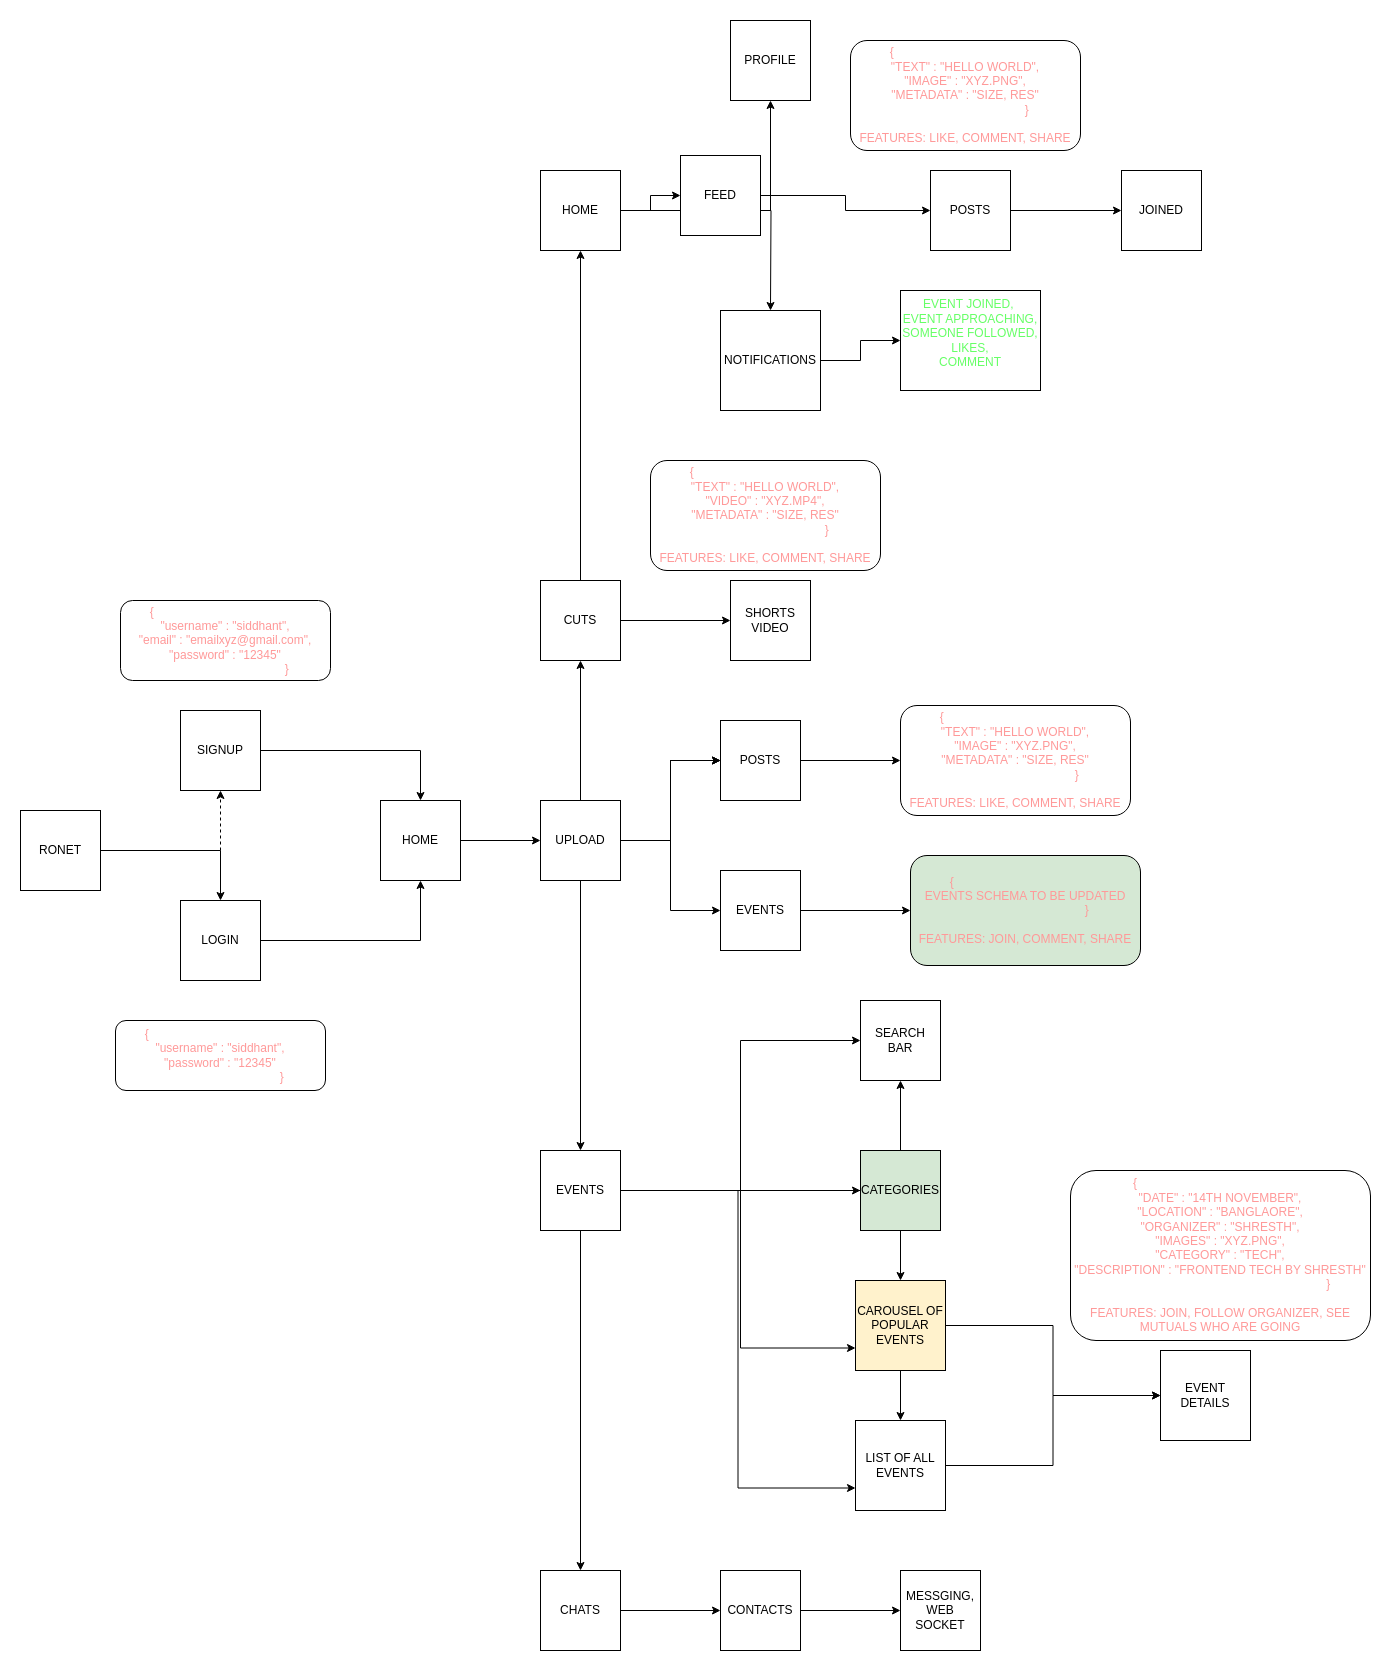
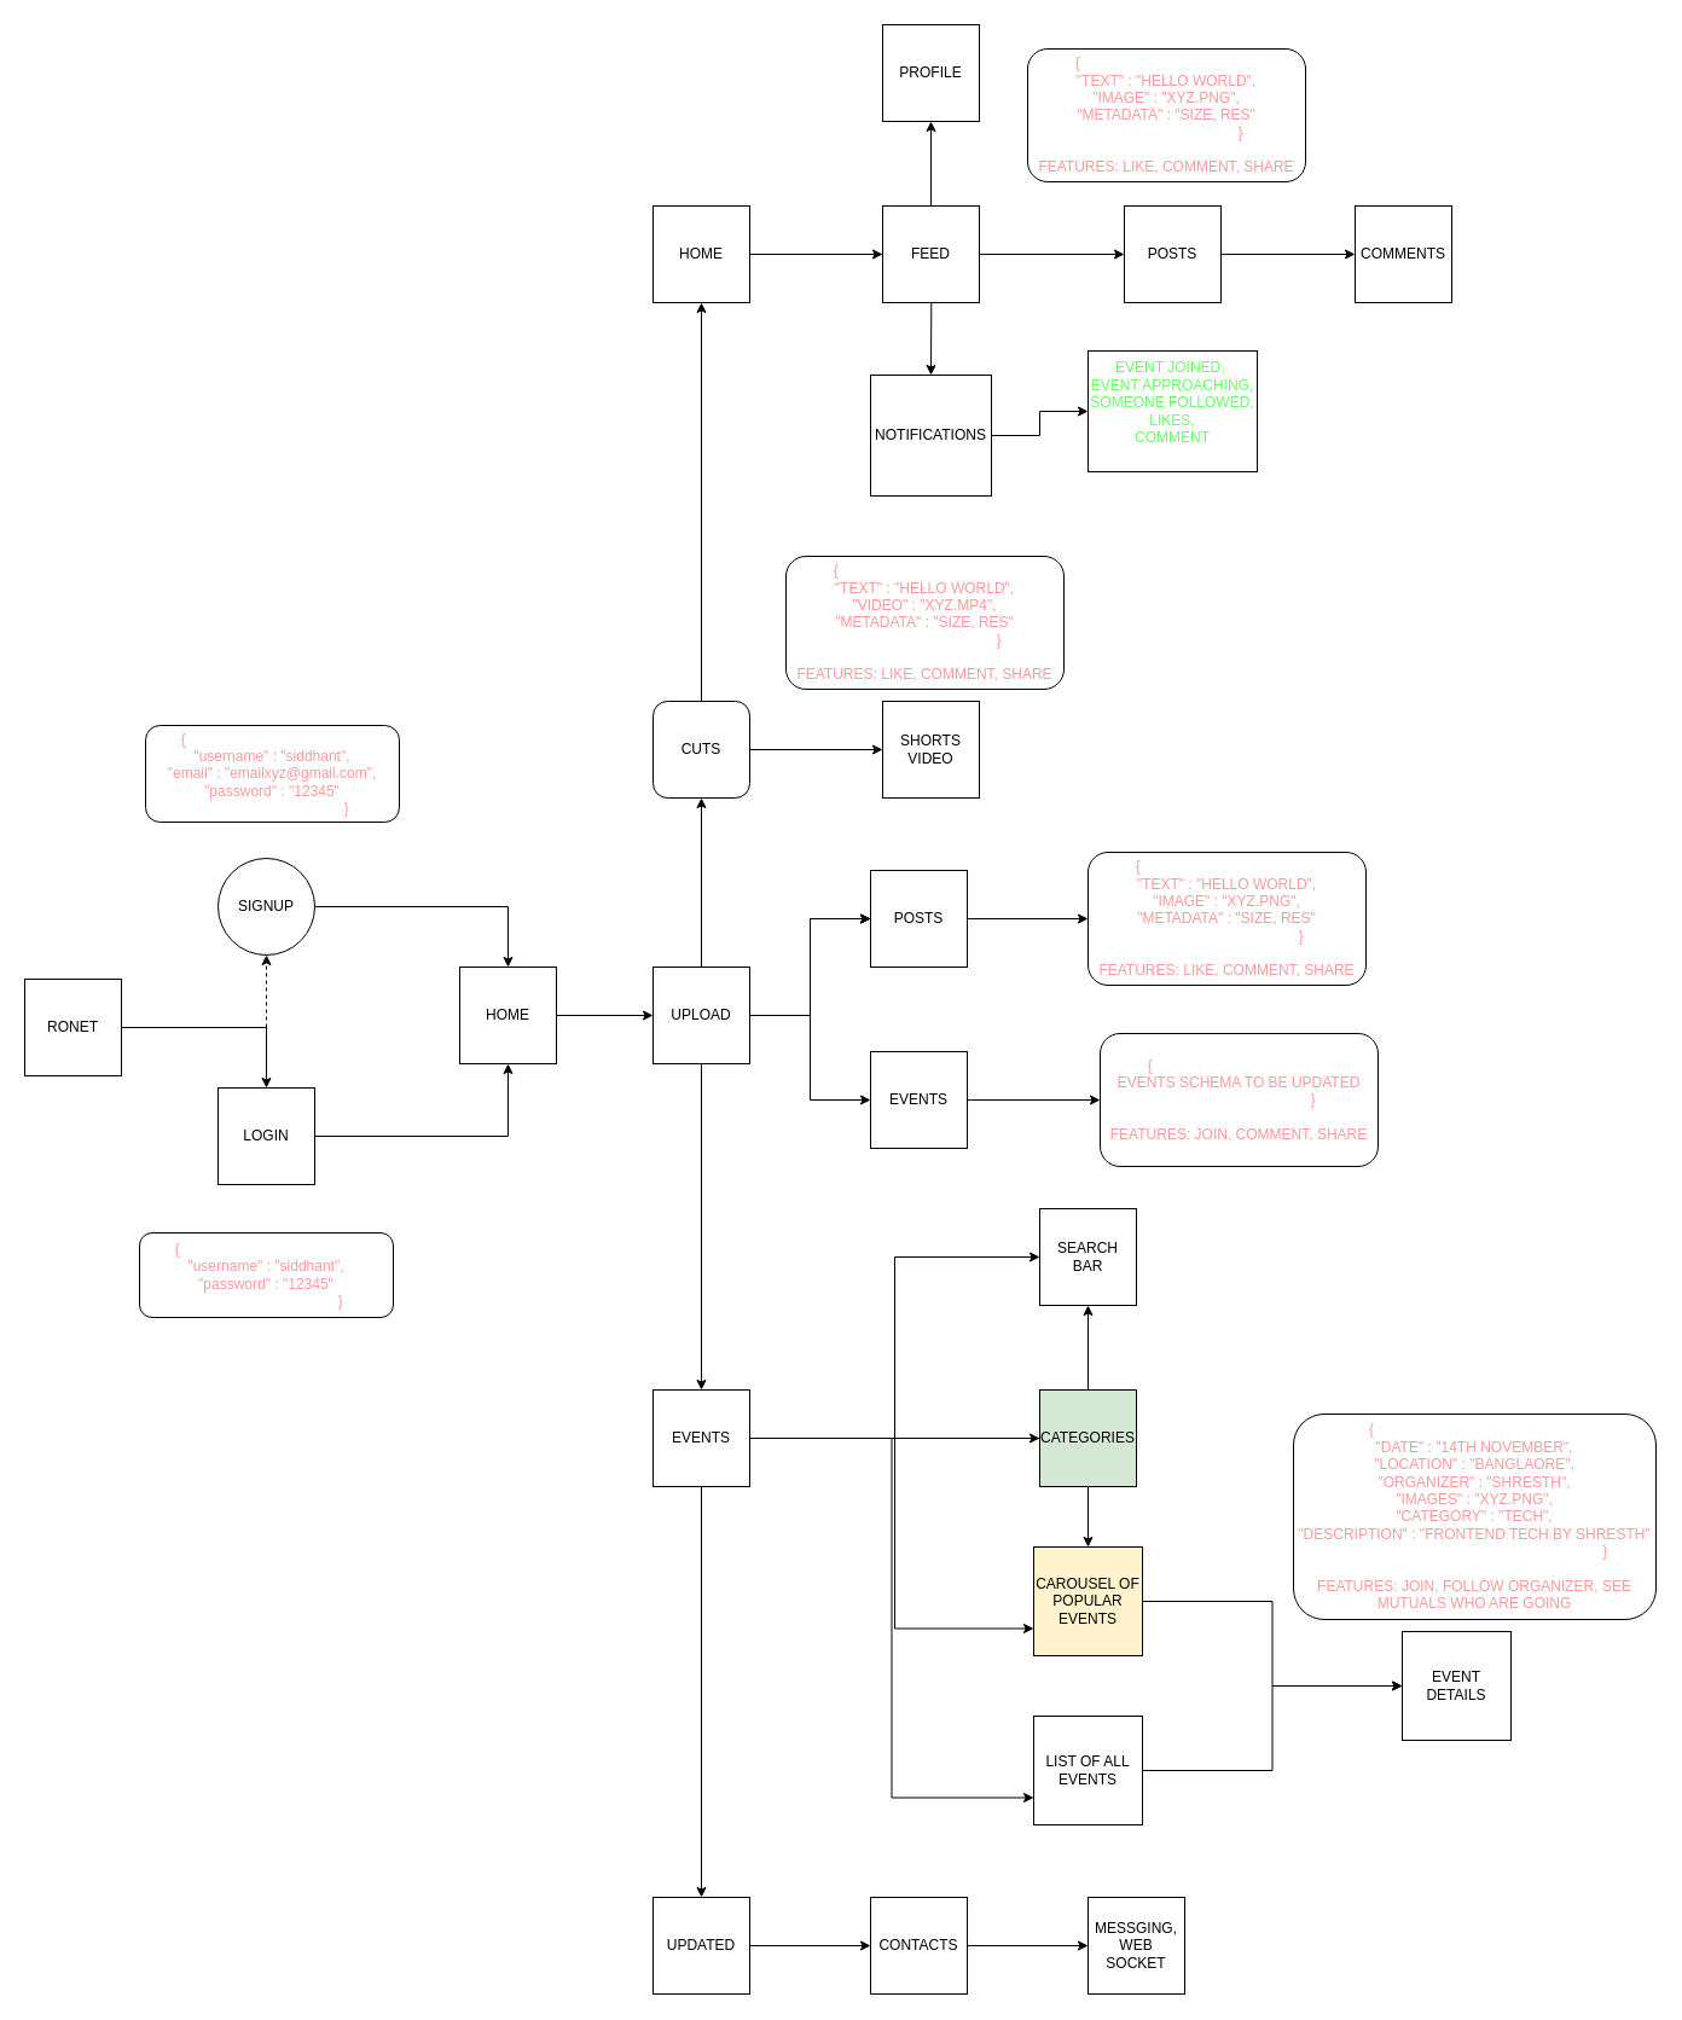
- <mxCell id="41" value="FEED" style="whiteSpace=wrap;html=1;aspect=fixed;" vertex="1" parent="1"><mxGeometry x="680" y="155" width="80" height="80" as="geometry" /></mxCell>
+ <mxCell id="41" value="FEED" style="whiteSpace=wrap;html=1;aspect=fixed;" vertex="1" parent="1"><mxGeometry x="730" y="170" width="80" height="80" as="geometry" /></mxCell>
- <mxCell id="44" value="JOINED" style="whiteSpace=wrap;html=1;aspect=fixed;" vertex="1" parent="1"><mxGeometry x="1121" y="170" width="80" height="80" as="geometry" /></mxCell>
+ <mxCell id="44" value="COMMENTS" style="whiteSpace=wrap;html=1;aspect=fixed;" vertex="1" parent="1"><mxGeometry x="1121" y="170" width="80" height="80" as="geometry" /></mxCell>
- <mxCell id="22" value="CUTS" style="whiteSpace=wrap;html=1;aspect=fixed;" vertex="1" parent="1"><mxGeometry x="540" y="580" width="80" height="80" as="geometry" /></mxCell>
+ <mxCell id="22" value="CUTS" style="whiteSpace=wrap;html=1;aspect=fixed;rounded=1;" vertex="1" parent="1"><mxGeometry x="540" y="580" width="80" height="80" as="geometry" /></mxCell>
- <mxCell id="6" value="SIGNUP" style="whiteSpace=wrap;html=1;aspect=fixed;" vertex="1" parent="1"><mxGeometry x="180" y="710" width="80" height="80" as="geometry" /></mxCell>
+ <mxCell id="6" value="SIGNUP" style="ellipse;whiteSpace=wrap;html=1;aspect=fixed;" vertex="1" parent="1"><mxGeometry x="180" y="710" width="80" height="80" as="geometry" /></mxCell>
- <mxCell id="53" value="&lt;div&gt;&lt;font color=&quot;#ff9999&quot;&gt;{&amp;nbsp; &amp;nbsp; &amp;nbsp; &amp;nbsp; &amp;nbsp; &amp;nbsp; &amp;nbsp; &amp;nbsp; &amp;nbsp; &amp;nbsp; &amp;nbsp; &amp;nbsp; &amp;nbsp; &amp;nbsp; &amp;nbsp; &amp;nbsp; &amp;nbsp; &amp;nbsp; &amp;nbsp; &amp;nbsp; &amp;nbsp; &amp;nbsp;&amp;nbsp;&lt;/font&gt;&lt;/div&gt;&lt;div&gt;&lt;font color=&quot;#ff9999&quot;&gt;EVENTS SCHEMA TO BE UPDATED&lt;/font&gt;&lt;/div&gt;&lt;div&gt;&lt;font color=&quot;#ff9999&quot;&gt;&amp;nbsp; &amp;nbsp; &amp;nbsp; &amp;nbsp; &amp;nbsp; &amp;nbsp; &amp;nbsp; &amp;nbsp; &amp;nbsp; &amp;nbsp; &amp;nbsp; &amp;nbsp; &amp;nbsp; &amp;nbsp; &amp;nbsp; &amp;nbsp; &amp;nbsp; &amp;nbsp; &amp;nbsp;}&lt;/font&gt;&lt;/div&gt;&lt;div&gt;&lt;font color=&quot;#ff9999&quot;&gt;&lt;br&gt;&lt;/font&gt;&lt;/div&gt;&lt;div&gt;&lt;font color=&quot;#ff9999&quot;&gt;FEATURES: JOIN, COMMENT, SHARE&lt;/font&gt;&lt;/div&gt;" style="rounded=1;whiteSpace=wrap;html=1;align=center;fillColor=#d5e8d4;" vertex="1" parent="1"><mxGeometry x="910" y="855" width="230" height="110" as="geometry" /></mxCell>
+ <mxCell id="53" value="&lt;div&gt;&lt;font color=&quot;#ff9999&quot;&gt;{&amp;nbsp; &amp;nbsp; &amp;nbsp; &amp;nbsp; &amp;nbsp; &amp;nbsp; &amp;nbsp; &amp;nbsp; &amp;nbsp; &amp;nbsp; &amp;nbsp; &amp;nbsp; &amp;nbsp; &amp;nbsp; &amp;nbsp; &amp;nbsp; &amp;nbsp; &amp;nbsp; &amp;nbsp; &amp;nbsp; &amp;nbsp; &amp;nbsp;&amp;nbsp;&lt;/font&gt;&lt;/div&gt;&lt;div&gt;&lt;font color=&quot;#ff9999&quot;&gt;EVENTS SCHEMA TO BE UPDATED&lt;/font&gt;&lt;/div&gt;&lt;div&gt;&lt;font color=&quot;#ff9999&quot;&gt;&amp;nbsp; &amp;nbsp; &amp;nbsp; &amp;nbsp; &amp;nbsp; &amp;nbsp; &amp;nbsp; &amp;nbsp; &amp;nbsp; &amp;nbsp; &amp;nbsp; &amp;nbsp; &amp;nbsp; &amp;nbsp; &amp;nbsp; &amp;nbsp; &amp;nbsp; &amp;nbsp; &amp;nbsp;}&lt;/font&gt;&lt;/div&gt;&lt;div&gt;&lt;font color=&quot;#ff9999&quot;&gt;&lt;br&gt;&lt;/font&gt;&lt;/div&gt;&lt;div&gt;&lt;font color=&quot;#ff9999&quot;&gt;FEATURES: JOIN, COMMENT, SHARE&lt;/font&gt;&lt;/div&gt;" style="rounded=1;whiteSpace=wrap;html=1;align=center;" vertex="1" parent="1"><mxGeometry x="910" y="855" width="230" height="110" as="geometry" /></mxCell>
- <mxCell id="59" value="" style="edgeStyle=orthogonalEdgeStyle;rounded=0;orthogonalLoop=1;jettySize=auto;html=1;" edge="1" parent="1" source="61" target="63"><mxGeometry relative="1" as="geometry" /></mxCell>
- <mxCell id="36" value="CHATS" style="whiteSpace=wrap;html=1;aspect=fixed;" vertex="1" parent="1"><mxGeometry x="540" y="1570" width="80" height="80" as="geometry" /></mxCell>
+ <mxCell id="36" value="UPDATED" style="whiteSpace=wrap;html=1;aspect=fixed;" vertex="1" parent="1"><mxGeometry x="540" y="1570" width="80" height="80" as="geometry" /></mxCell>
